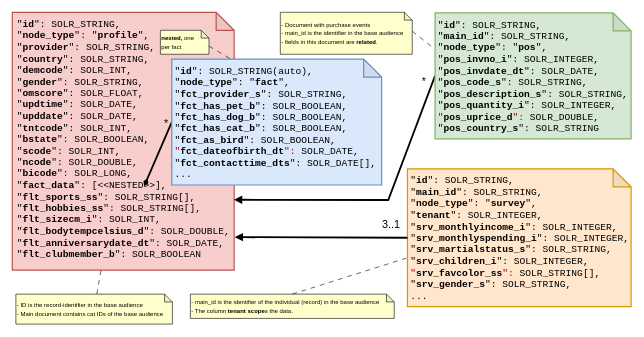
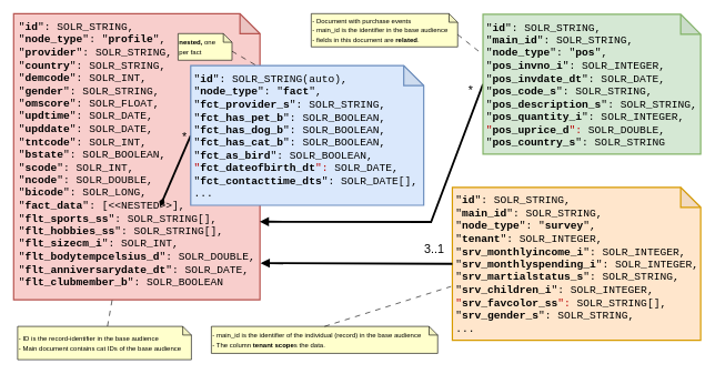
- <mxCell id="21" value="&lt;div&gt;&lt;span style=&quot;font-size: 10px;&quot;&gt;- Document with purchase events&lt;/span&gt;&lt;/div&gt;&lt;div&gt;&lt;span style=&quot;font-size: 10px;&quot;&gt;- main_id is the identifier in the base&lt;/span&gt;&lt;span style=&quot;font-size: 10px; background-color: transparent; color: light-dark(rgb(0, 0, 0), rgb(255, 255, 255));&quot;&gt;&amp;nbsp;audience&lt;/span&gt;&lt;/div&gt;&lt;div&gt;&lt;span style=&quot;background-color: initial; font-size: 10px;&quot;&gt;- fields in this document&lt;/span&gt;&lt;span style=&quot;background-color: initial; color: light-dark(rgb(0, 0, 0), rgb(255, 255, 255)); font-size: 10px;&quot;&gt;&amp;nbsp;are&lt;/span&gt;&lt;span style=&quot;background-color: initial; color: light-dark(rgb(0, 0, 0), rgb(255, 255, 255)); font-size: 10px;&quot;&gt;&amp;nbsp;&lt;/span&gt;&lt;b style=&quot;background-color: initial; color: light-dark(rgb(0, 0, 0), rgb(255, 255, 255)); font-size: 10px;&quot;&gt;related&lt;/b&gt;&lt;span style=&quot;background-color: initial; color: light-dark(rgb(0, 0, 0), rgb(255, 255, 255)); font-size: 10px;&quot;&gt;.&lt;/span&gt;&lt;/div&gt;" style="shape=note;whiteSpace=wrap;html=1;backgroundOutline=1;darkOpacity=0.05;size=13;labelBackgroundColor=none;fillColor=#FFFFCC;gradientColor=none;align=left;verticalAlign=middle;" parent="1" vertex="1"><mxGeometry x="467" y="20" width="220" height="70" as="geometry" /></mxCell>
+ <mxCell id="21" value="&lt;div&gt;&lt;span style=&quot;font-size: 10px;&quot;&gt;- Document with purchase events&lt;/span&gt;&lt;/div&gt;&lt;div&gt;&lt;span style=&quot;font-size: 10px;&quot;&gt;- main_id is the identifier in the base&lt;/span&gt;&lt;span style=&quot;font-size: 10px; background-color: transparent; color: light-dark(rgb(0, 0, 0), rgb(255, 255, 255));&quot;&gt;&amp;nbsp;audience&lt;/span&gt;&lt;/div&gt;&lt;div&gt;&lt;span style=&quot;background-color: initial; font-size: 10px;&quot;&gt;- fields in this document&lt;/span&gt;&lt;span style=&quot;background-color: initial; color: light-dark(rgb(0, 0, 0), rgb(255, 255, 255)); font-size: 10px;&quot;&gt;&amp;nbsp;are&lt;/span&gt;&lt;span style=&quot;background-color: initial; color: light-dark(rgb(0, 0, 0), rgb(255, 255, 255)); font-size: 10px;&quot;&gt;&amp;nbsp;&lt;/span&gt;&lt;b style=&quot;background-color: initial; color: light-dark(rgb(0, 0, 0), rgb(255, 255, 255)); font-size: 10px;&quot;&gt;related&lt;/b&gt;&lt;span style=&quot;background-color: initial; color: light-dark(rgb(0, 0, 0), rgb(255, 255, 255)); font-size: 10px;&quot;&gt;.&lt;/span&gt;&lt;/div&gt;" style="shape=note;whiteSpace=wrap;html=1;backgroundOutline=1;darkOpacity=0.05;size=13;labelBackgroundColor=none;fillColor=#FFFFCC;gradientColor=none;align=left;verticalAlign=middle;" parent="1" vertex="1"><mxGeometry x="467" y="20" width="220" height="50" as="geometry" /></mxCell>
